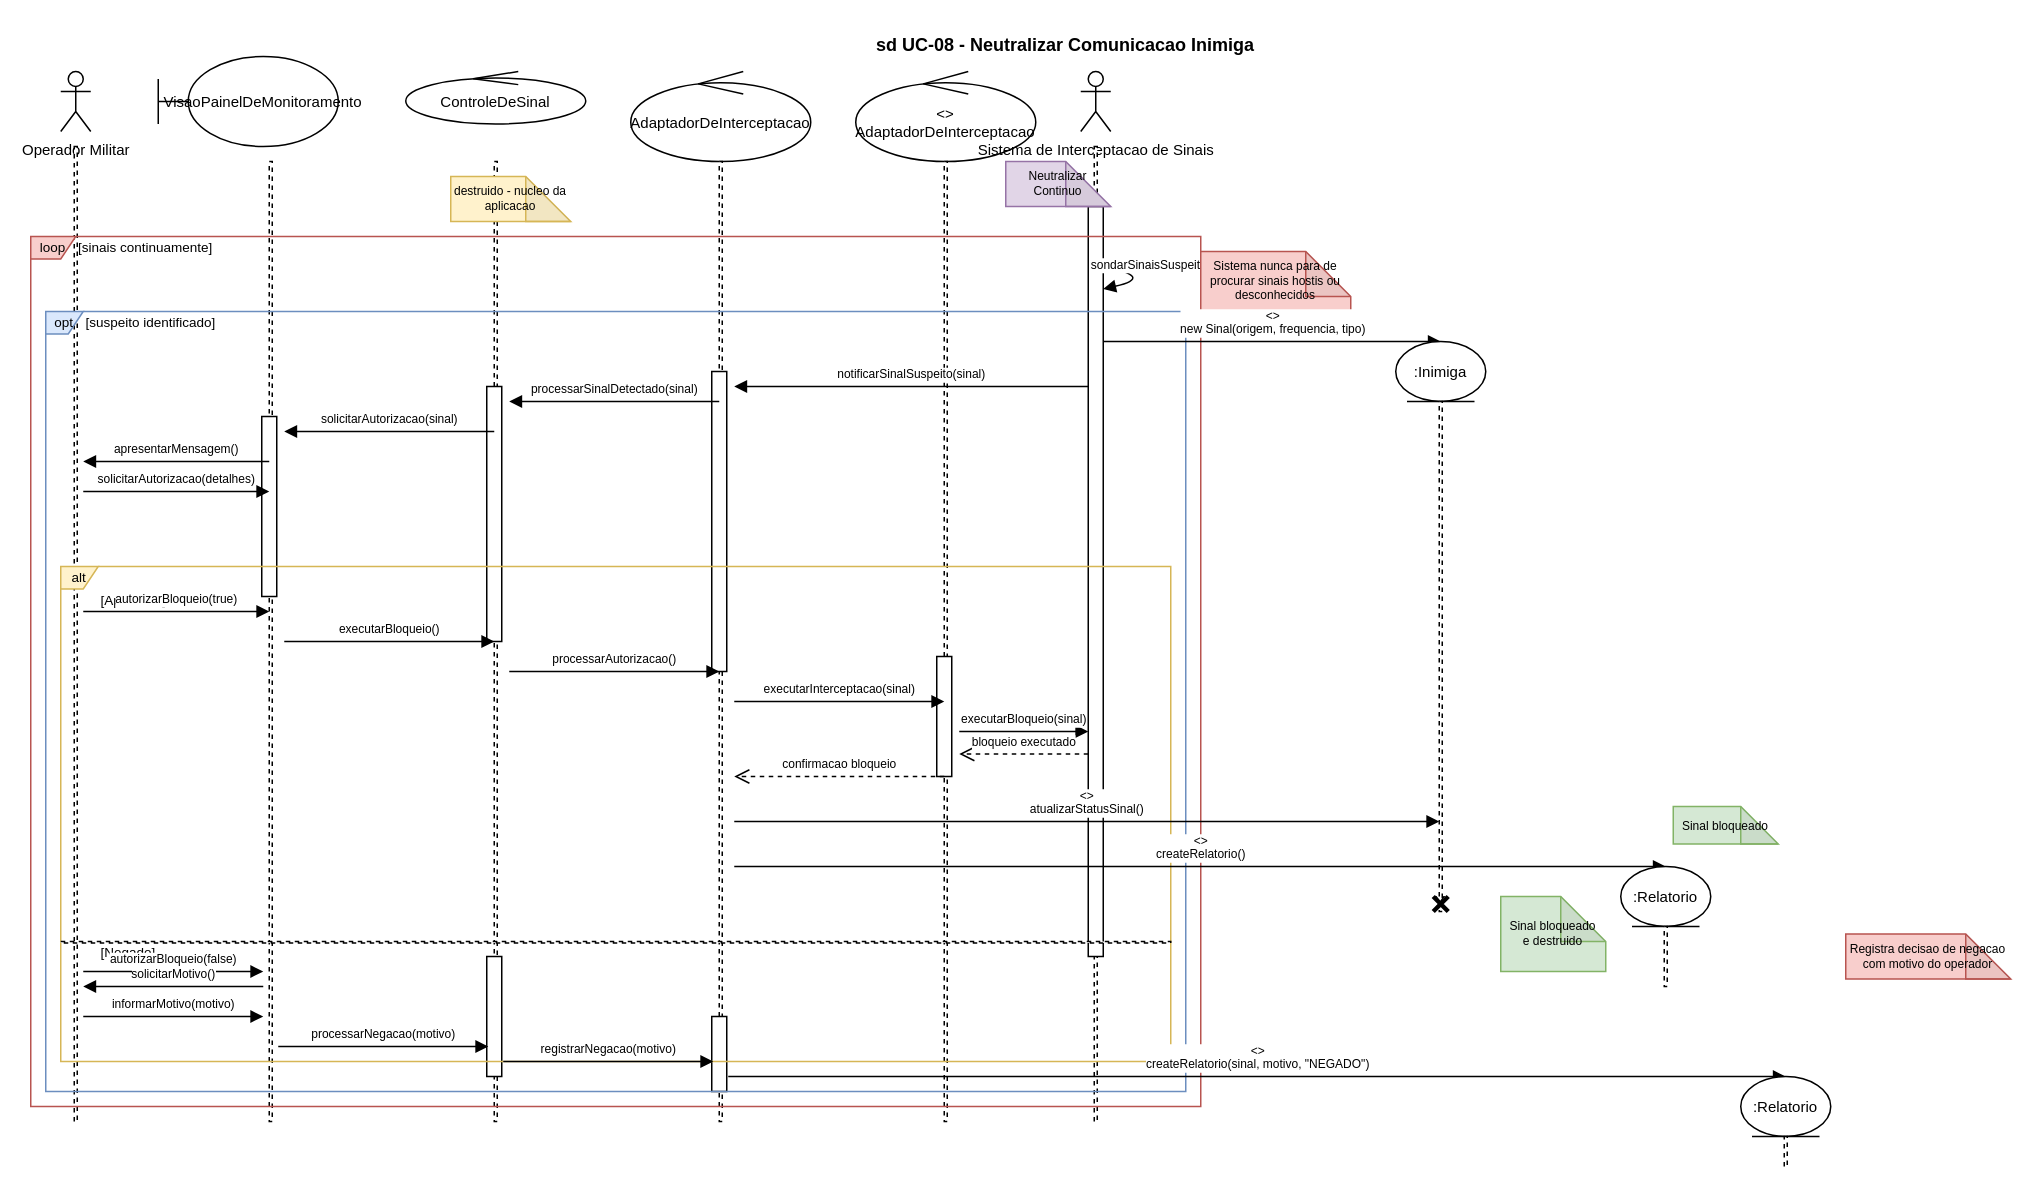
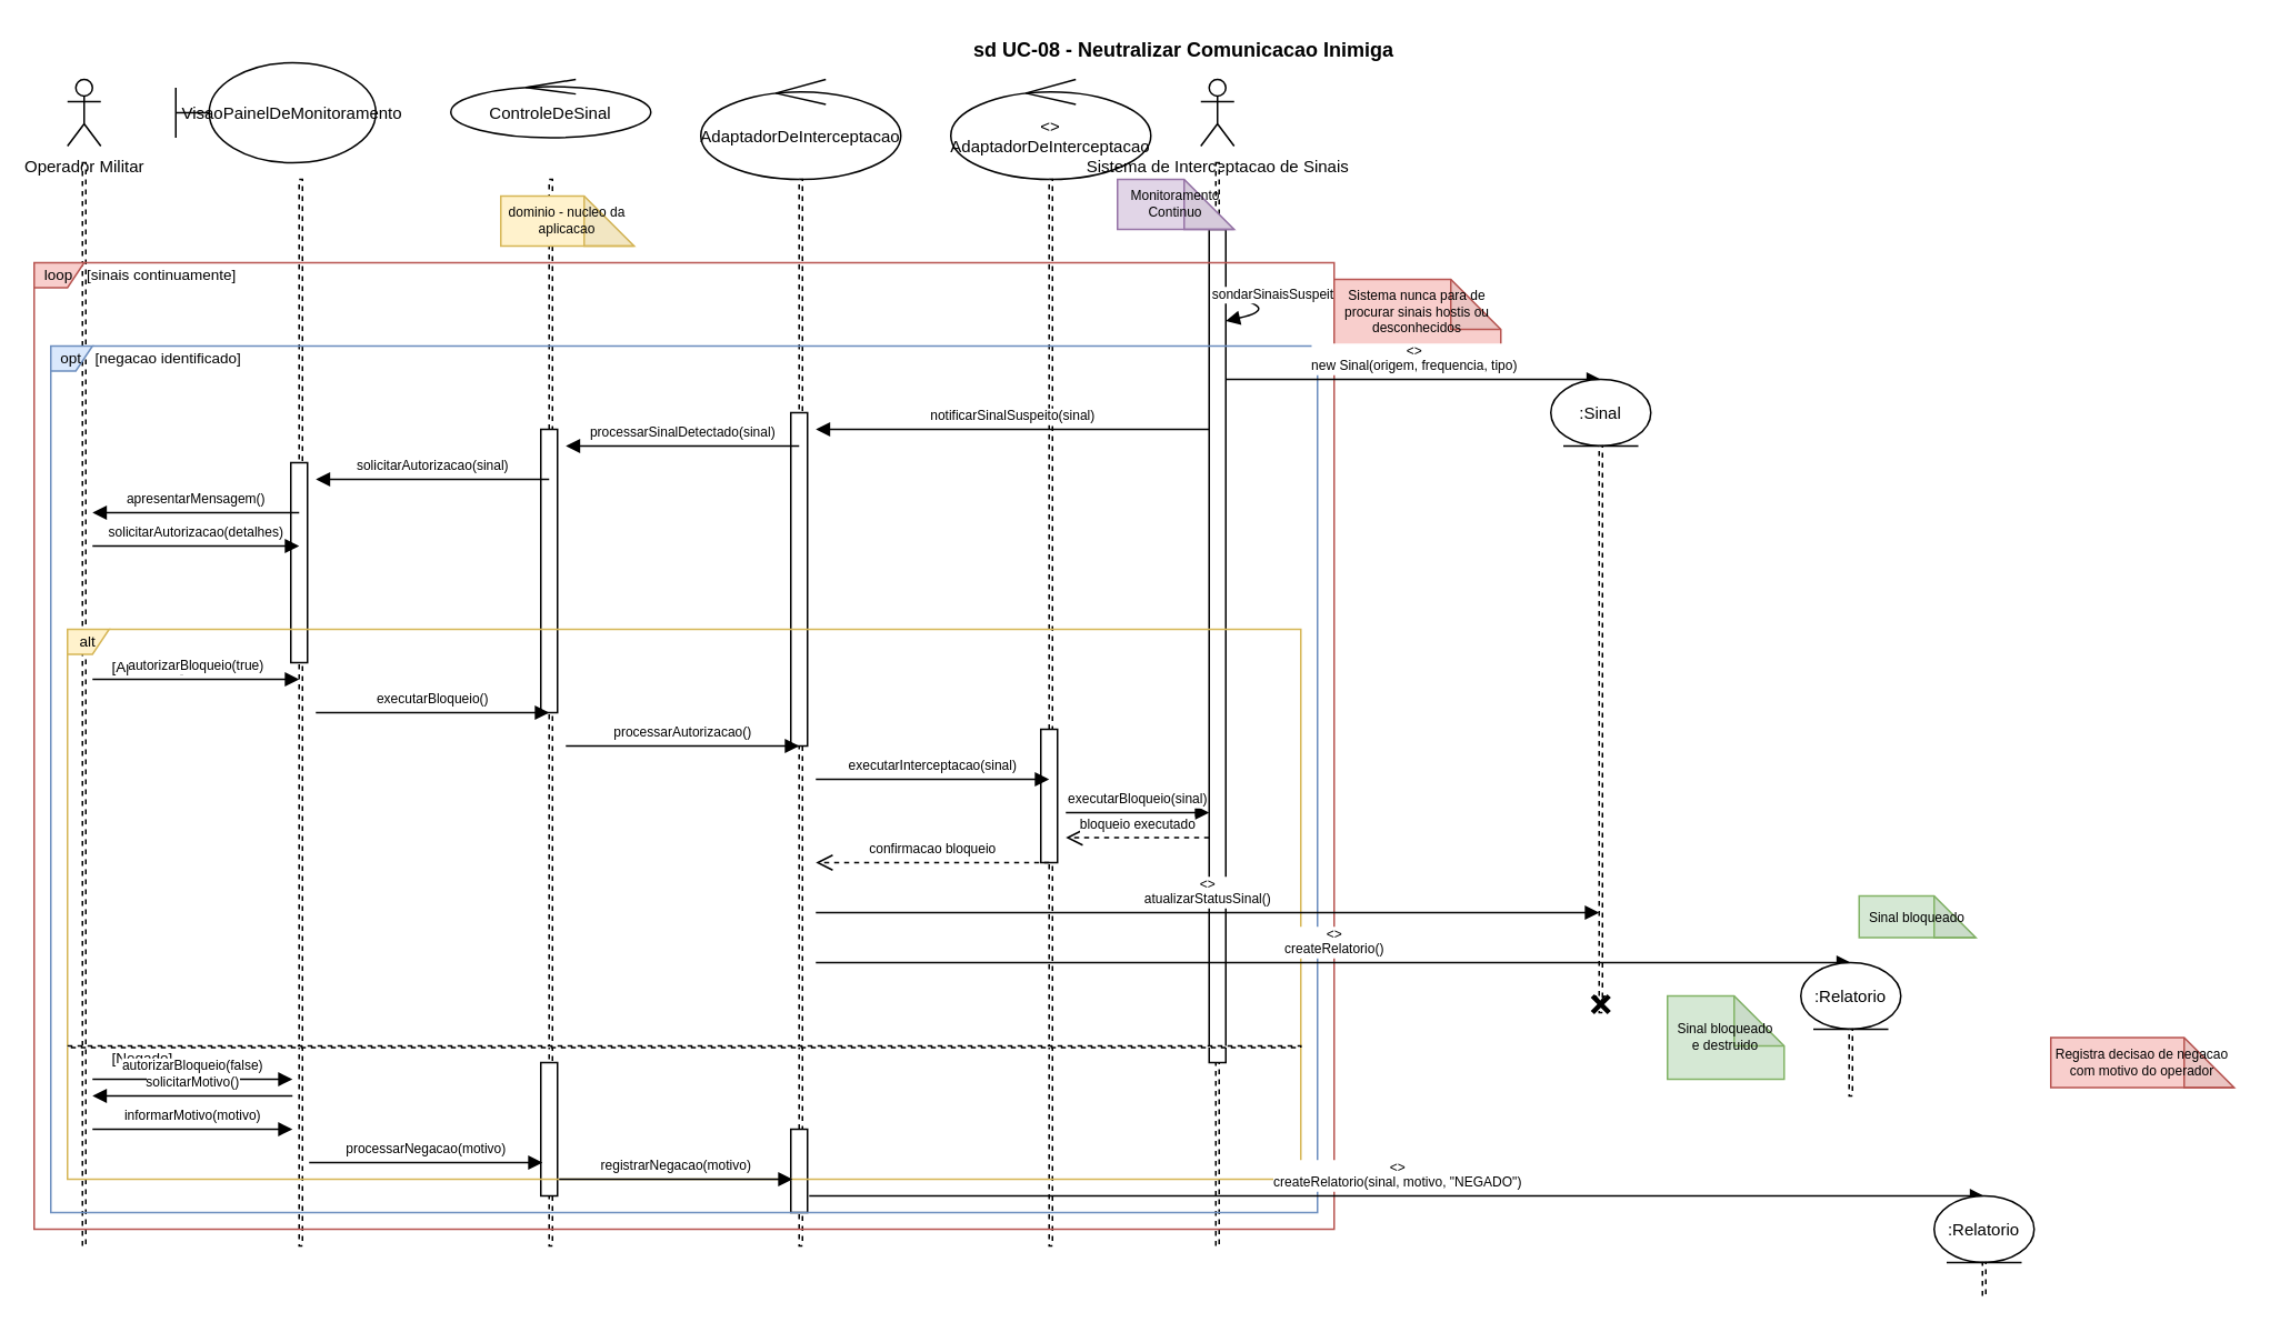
- <mxCell id="23" value="Neutralizar&#10;Continuo" style="shape=note;whiteSpace=wrap;html=1;backgroundOutline=1;darkOpacity=0.05;fillColor=#e1d5e7;strokeColor=#9673a6;fontSize=8;" vertex="1" parent="1"><mxGeometry x="670" y="107" width="70" height="30" as="geometry" /></mxCell>
+ <mxCell id="23" value="Monitoramento&#10;Continuo" style="shape=note;whiteSpace=wrap;html=1;backgroundOutline=1;darkOpacity=0.05;fillColor=#e1d5e7;strokeColor=#9673a6;fontSize=8;" vertex="1" parent="1"><mxGeometry x="670" y="107" width="70" height="30" as="geometry" /></mxCell>
- <mxCell id="10" value="destruido - nucleo da&#10;aplicacao" style="shape=note;whiteSpace=wrap;html=1;backgroundOutline=1;darkOpacity=0.05;fillColor=#fff2cc;strokeColor=#d6b656;fontSize=8;" vertex="1" parent="1"><mxGeometry x="300" y="117" width="80" height="30" as="geometry" /></mxCell>
+ <mxCell id="10" value="dominio - nucleo da&#10;aplicacao" style="shape=note;whiteSpace=wrap;html=1;backgroundOutline=1;darkOpacity=0.05;fillColor=#fff2cc;strokeColor=#d6b656;fontSize=8;" vertex="1" parent="1"><mxGeometry x="300" y="117" width="80" height="30" as="geometry" /></mxCell>
- <mxCell id="27" value="[suspeito identificado]" style="text;html=1;strokeColor=none;fillColor=none;align=left;verticalAlign=middle;whiteSpace=wrap;rounded=0;fontSize=9;" vertex="1" parent="1"><mxGeometry x="55" y="207" width="100" height="15" as="geometry" /></mxCell>
+ <mxCell id="27" value="[negacao identificado]" style="text;html=1;strokeColor=none;fillColor=none;align=left;verticalAlign=middle;whiteSpace=wrap;rounded=0;fontSize=9;" vertex="1" parent="1"><mxGeometry x="55" y="207" width="100" height="15" as="geometry" /></mxCell>
- <mxCell id="35" value=":Inimiga" style="shape=umlEntity;whiteSpace=wrap;html=1;fontSize=10;" vertex="1" parent="1"><mxGeometry x="930" y="227" width="60" height="40" as="geometry" /></mxCell>
+ <mxCell id="35" value=":Sinal" style="shape=umlEntity;whiteSpace=wrap;html=1;fontSize=10;" vertex="1" parent="1"><mxGeometry x="930" y="227" width="60" height="40" as="geometry" /></mxCell>
